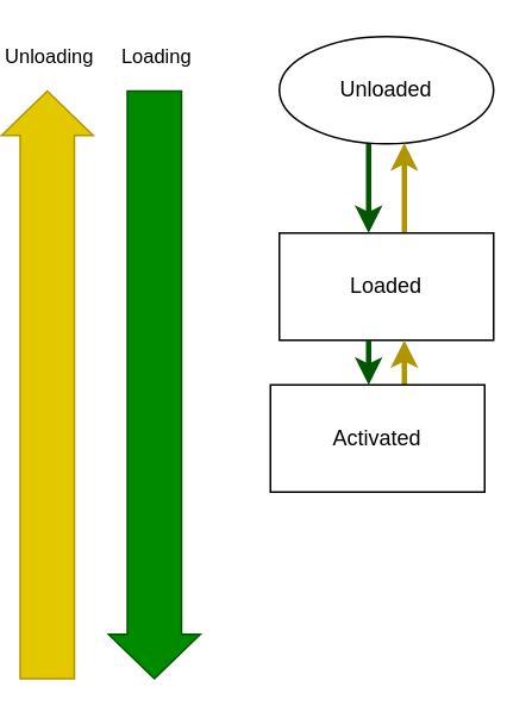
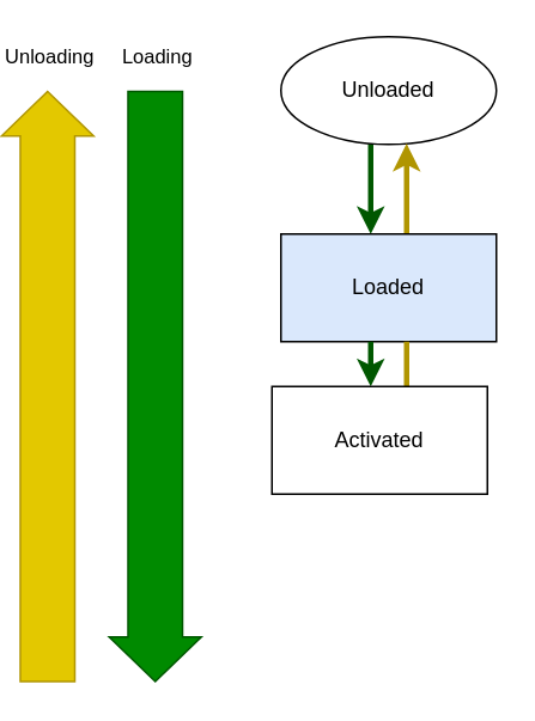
- <mxCell id="5" value="Loaded" style="whiteSpace=wrap;html=1;" parent="1" vertex="1"><mxGeometry x="150" y="130" width="120" height="60" as="geometry" /></mxCell>
+ <mxCell id="5" value="Loaded" style="whiteSpace=wrap;html=1;fillColor=#dae8fc;" parent="1" vertex="1"><mxGeometry x="150" y="130" width="120" height="60" as="geometry" /></mxCell>
- <mxCell id="7" style="edgeStyle=orthogonalEdgeStyle;rounded=0;orthogonalLoop=1;jettySize=auto;html=1;fillColor=#e3c800;strokeColor=#B09500;strokeWidth=3;" edge="1" parent="1" source="8" target="5"><mxGeometry relative="1" as="geometry"><Array as="points"><mxPoint x="220" y="210" /><mxPoint x="220" y="210" /></Array></mxGeometry></mxCell>
+ <mxCell id="7" style="edgeStyle=orthogonalEdgeStyle;rounded=0;orthogonalLoop=1;jettySize=auto;html=1;fillColor=#e3c800;strokeColor=#B09500;strokeWidth=3;endArrow=none;" edge="1" parent="1" source="8" target="5"><mxGeometry relative="1" as="geometry"><Array as="points"><mxPoint x="220" y="210" /><mxPoint x="220" y="210" /></Array></mxGeometry></mxCell>
